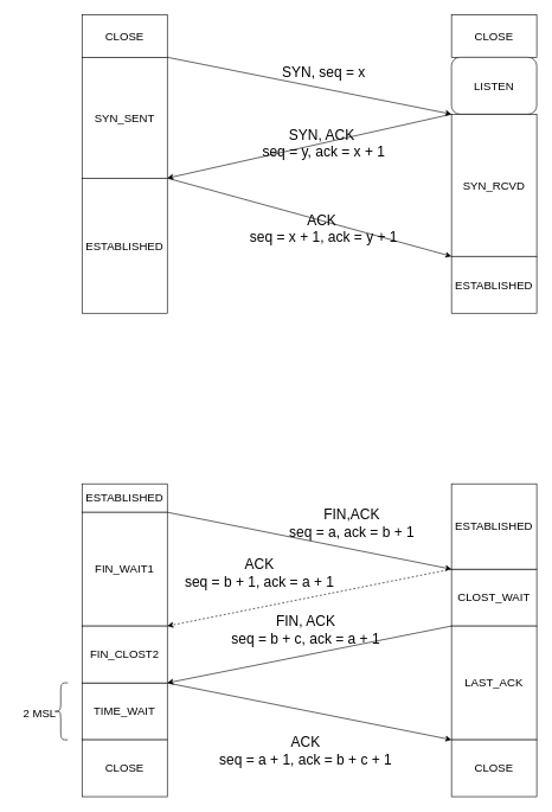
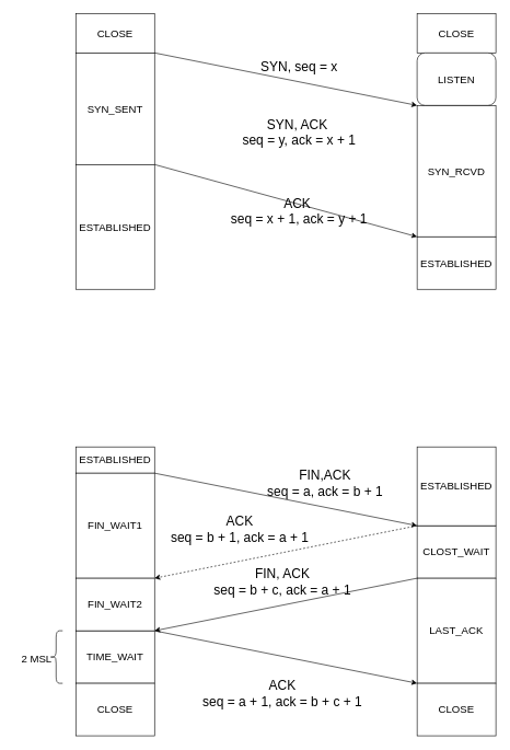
- <mxCell id="8" value="" style="endArrow=classic;html=1;rounded=0;exitX=0;exitY=1;exitDx=0;exitDy=0;entryX=1;entryY=1;entryDx=0;entryDy=0;fontSize=16;" edge="1" parent="1" source="7" target="4"><mxGeometry width="50" height="50" relative="1" as="geometry"><mxPoint x="325" y="450" as="sourcePoint" /><mxPoint x="375" y="400" as="targetPoint" /></mxGeometry></mxCell>
- <mxCell id="33" value="FIN_CLOST2" style="rounded=0;whiteSpace=wrap;html=1;fontSize=16;" vertex="1" parent="1"><mxGeometry x="115" y="880" width="120" height="80" as="geometry" /></mxCell>
+ <mxCell id="33" value="FIN_WAIT2" style="rounded=0;whiteSpace=wrap;html=1;fontSize=16;" vertex="1" parent="1"><mxGeometry x="115" y="880" width="120" height="80" as="geometry" /></mxCell>
